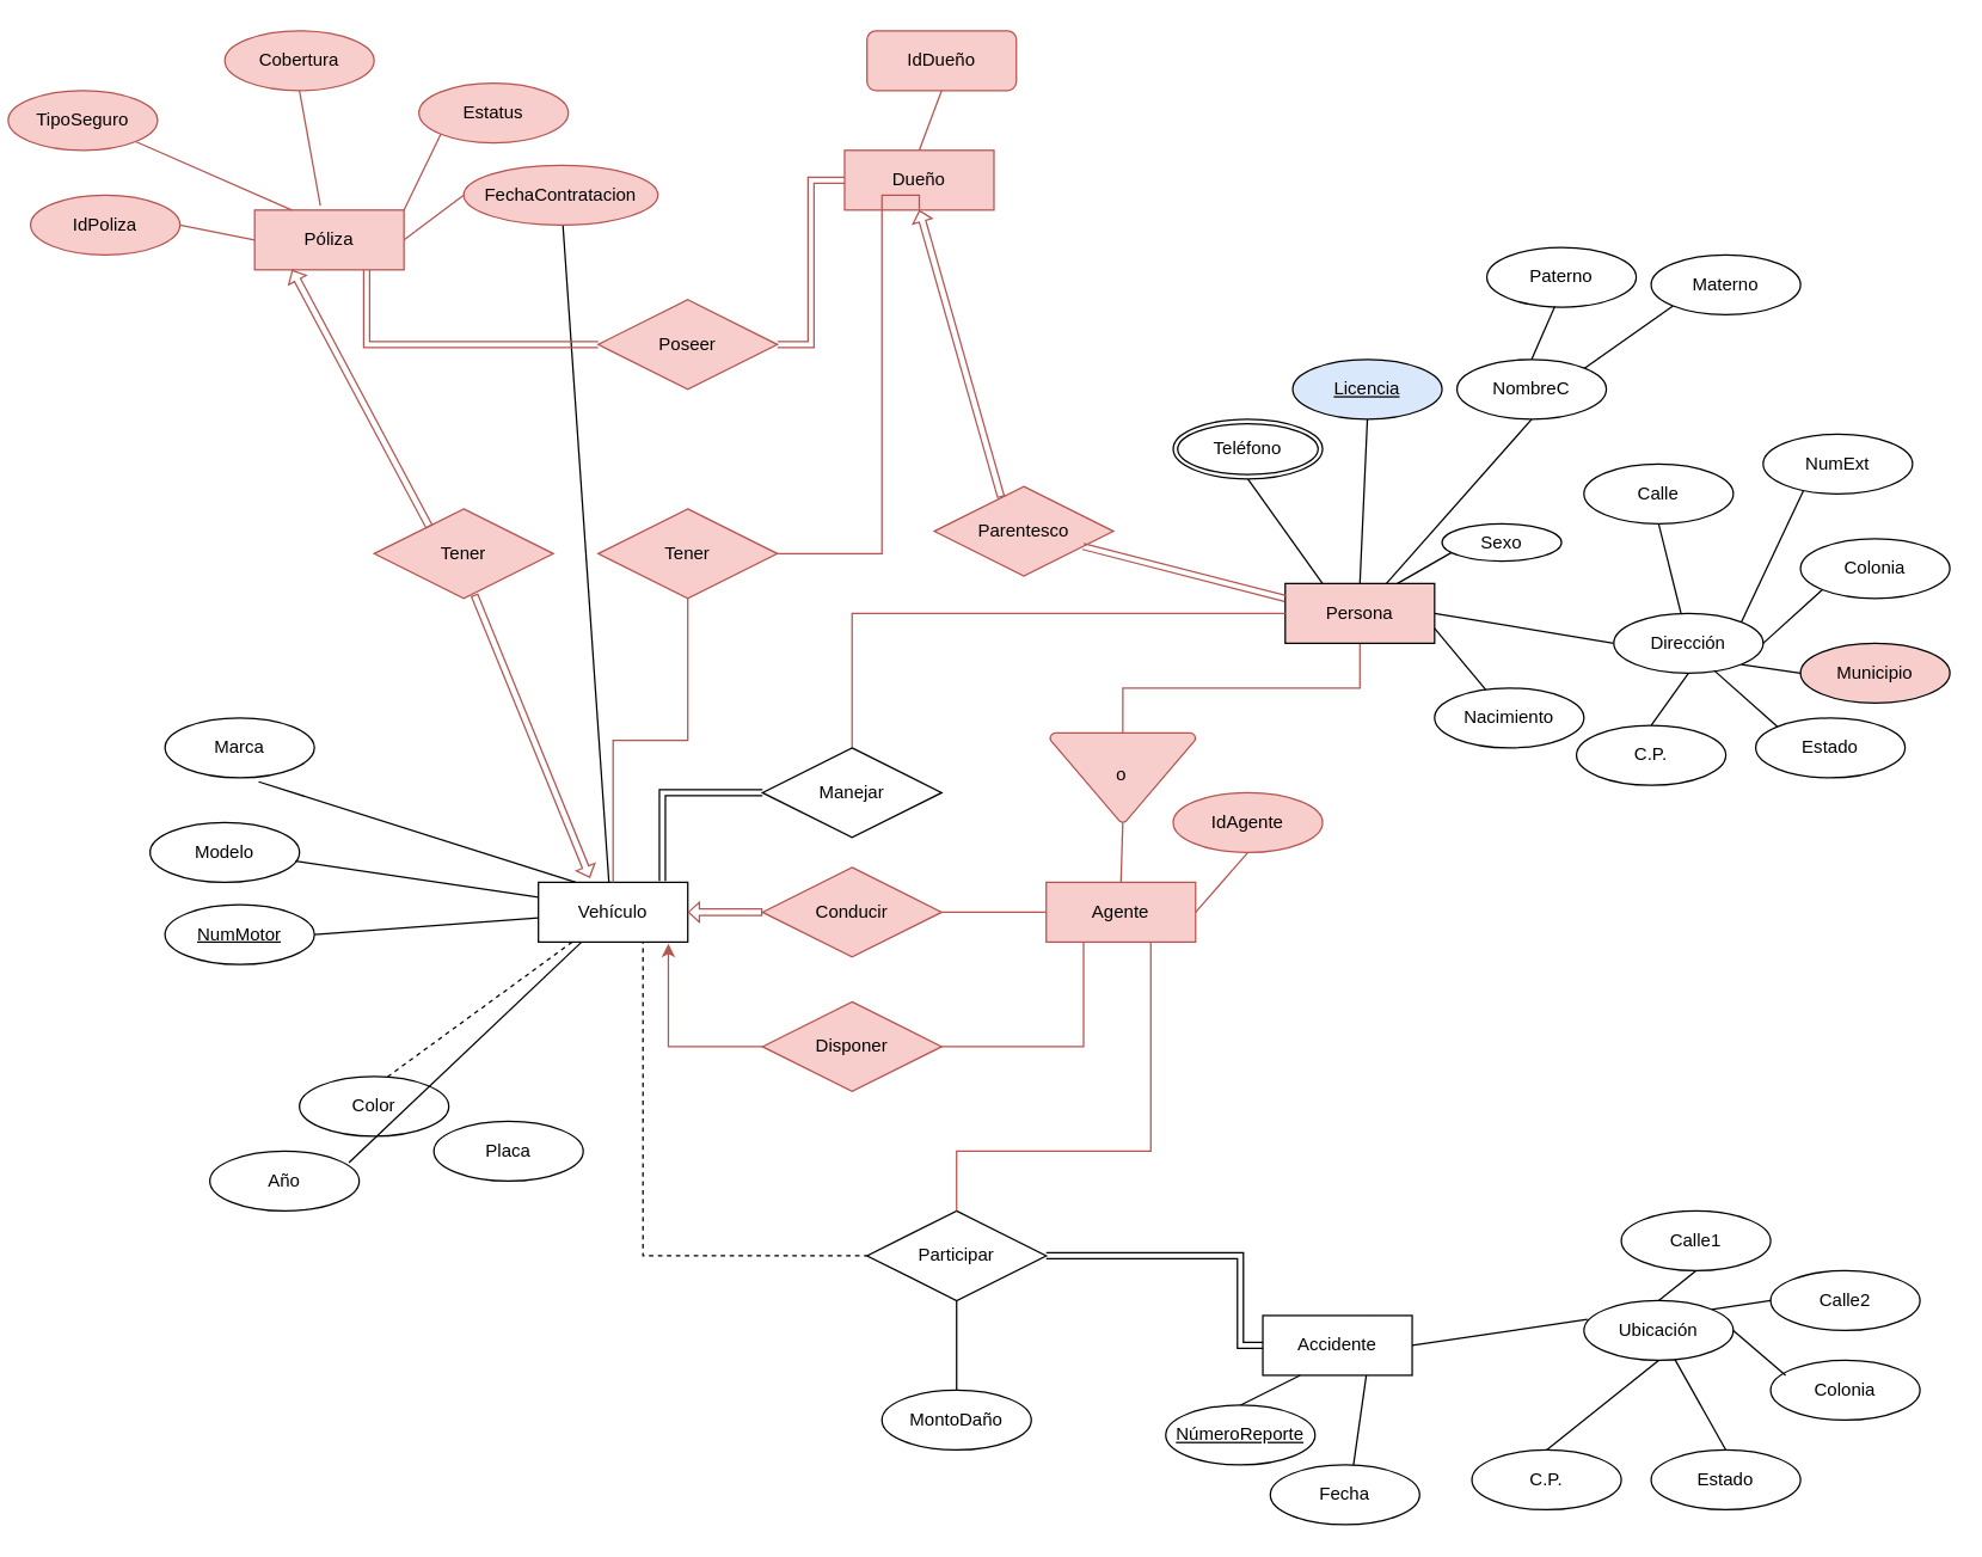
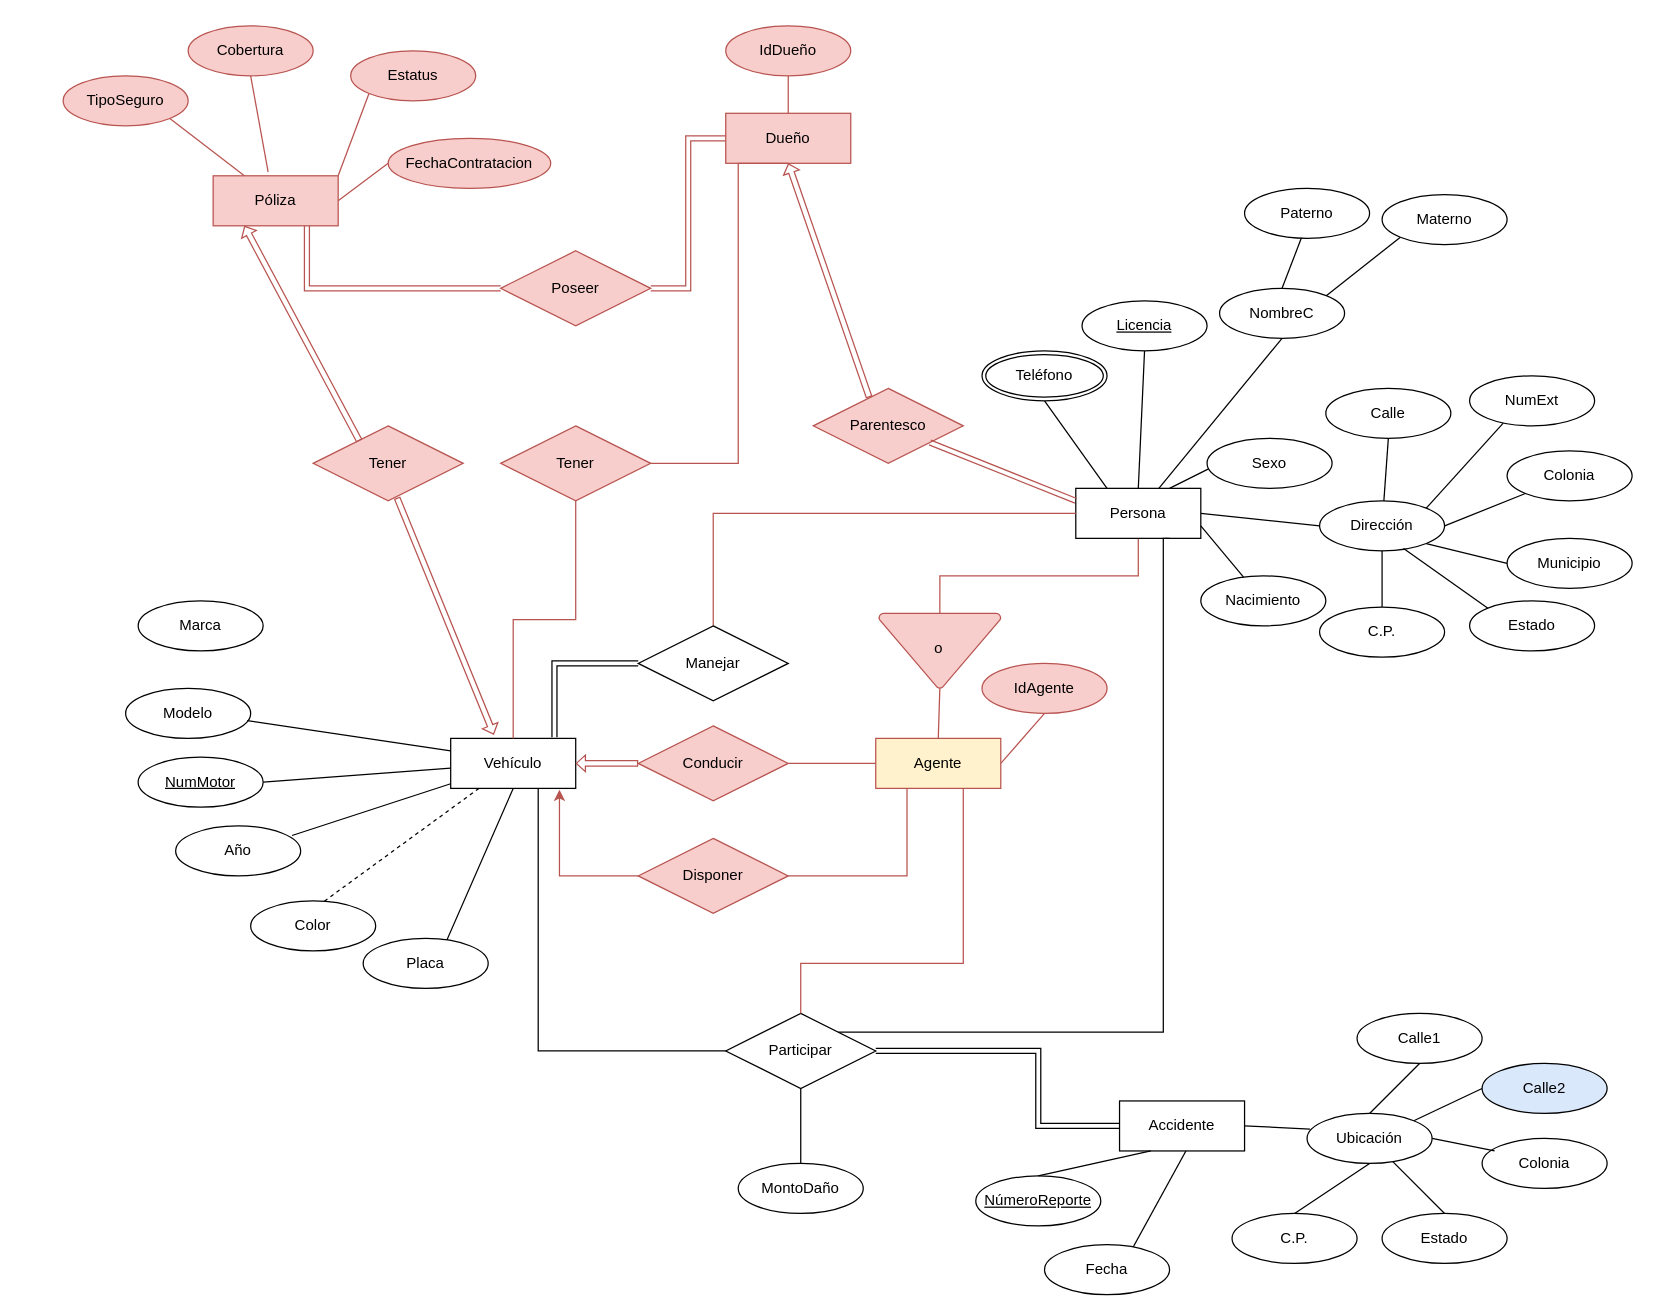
- <mxCell id="80" value="IdDueño" style="whiteSpace=wrap;html=1;align=center;fillColor=#f8cecc;strokeColor=#b85450;rounded=1;" parent="1" vertex="1"><mxGeometry x="580" y="20" width="100" height="40" as="geometry" /></mxCell>
+ <mxCell id="80" value="IdDueño" style="ellipse;whiteSpace=wrap;html=1;align=center;fillColor=#f8cecc;strokeColor=#b85450;" parent="1" vertex="1"><mxGeometry x="580" y="20" width="100" height="40" as="geometry" /></mxCell>
- <mxCell id="87" value="Estatus" style="ellipse;whiteSpace=wrap;html=1;align=center;fillColor=#f8cecc;strokeColor=#b85450;" parent="1" vertex="1"><mxGeometry x="280" y="55" width="100" height="40" as="geometry" /></mxCell>
+ <mxCell id="87" value="Estatus" style="ellipse;whiteSpace=wrap;html=1;align=center;fillColor=#f8cecc;strokeColor=#b85450;" parent="1" vertex="1"><mxGeometry x="280" y="40" width="100" height="40" as="geometry" /></mxCell>
- <mxCell id="85" value="TipoSeguro" style="ellipse;whiteSpace=wrap;html=1;align=center;fillColor=#f8cecc;strokeColor=#b85450;" parent="1" vertex="1"><mxGeometry x="5" y="60" width="100" height="40" as="geometry" /></mxCell>
+ <mxCell id="85" value="TipoSeguro" style="ellipse;whiteSpace=wrap;html=1;align=center;fillColor=#f8cecc;strokeColor=#b85450;" parent="1" vertex="1"><mxGeometry x="50" y="60" width="100" height="40" as="geometry" /></mxCell>
- <mxCell id="78" value="Dueño" style="whiteSpace=wrap;html=1;align=center;fillColor=#f8cecc;strokeColor=#b85450;" parent="1" vertex="1"><mxGeometry x="565" y="100" width="100" height="40" as="geometry" /></mxCell>
+ <mxCell id="78" value="Dueño" style="whiteSpace=wrap;html=1;align=center;fillColor=#f8cecc;strokeColor=#b85450;" parent="1" vertex="1"><mxGeometry x="580" y="90" width="100" height="40" as="geometry" /></mxCell>
- <mxCell id="83" value="IdPoliza" style="ellipse;whiteSpace=wrap;html=1;align=center;fillColor=#f8cecc;strokeColor=#b85450;" parent="1" vertex="1"><mxGeometry x="20" y="130" width="100" height="40" as="geometry" /></mxCell>
- <mxCell id="82" style="rounded=0;orthogonalLoop=1;jettySize=auto;html=1;exitX=1;exitY=0.5;exitDx=0;exitDy=0;entryX=0;entryY=0.5;entryDx=0;entryDy=0;endArrow=none;endFill=0;fillColor=#f8cecc;strokeColor=#b85450;" parent="1" source="83" target="81" edge="1"><mxGeometry relative="1" as="geometry" /></mxCell>
- <mxCell id="16" value="Paterno" style="ellipse;whiteSpace=wrap;html=1;align=center;" parent="1" vertex="1"><mxGeometry x="995" y="165" width="100" height="40" as="geometry" /></mxCell>
+ <mxCell id="16" value="Paterno" style="ellipse;whiteSpace=wrap;html=1;align=center;" parent="1" vertex="1"><mxGeometry x="995" y="150" width="100" height="40" as="geometry" /></mxCell>
- <mxCell id="15" value="Materno " style="ellipse;whiteSpace=wrap;html=1;align=center;" parent="1" vertex="1"><mxGeometry x="1105" y="170" width="100" height="40" as="geometry" /></mxCell>
+ <mxCell id="15" value="Materno " style="ellipse;whiteSpace=wrap;html=1;align=center;" parent="1" vertex="1"><mxGeometry x="1105" y="155" width="100" height="40" as="geometry" /></mxCell>
- <mxCell id="9" value="&lt;u&gt;Licencia&lt;/u&gt;" style="ellipse;whiteSpace=wrap;html=1;align=center;fillColor=#dae8fc;" parent="1" vertex="1"><mxGeometry x="865" y="240" width="100" height="40" as="geometry" /></mxCell>
+ <mxCell id="9" value="&lt;u&gt;Licencia&lt;/u&gt;" style="ellipse;whiteSpace=wrap;html=1;align=center;" parent="1" vertex="1"><mxGeometry x="865" y="240" width="100" height="40" as="geometry" /></mxCell>
- <mxCell id="11" value="NombreC" style="ellipse;whiteSpace=wrap;html=1;align=center;" parent="1" vertex="1"><mxGeometry x="975" y="240" width="100" height="40" as="geometry" /></mxCell>
+ <mxCell id="11" value="NombreC" style="ellipse;whiteSpace=wrap;html=1;align=center;" parent="1" vertex="1"><mxGeometry x="975" y="230" width="100" height="40" as="geometry" /></mxCell>
- <mxCell id="19" value="NumExt" style="ellipse;whiteSpace=wrap;html=1;align=center;" parent="1" vertex="1"><mxGeometry x="1180" y="290" width="100" height="40" as="geometry" /></mxCell>
+ <mxCell id="19" value="NumExt" style="ellipse;whiteSpace=wrap;html=1;align=center;" parent="1" vertex="1"><mxGeometry x="1175" y="300" width="100" height="40" as="geometry" /></mxCell>
- <mxCell id="99" value="Parentesco" style="shape=rhombus;perimeter=rhombusPerimeter;whiteSpace=wrap;html=1;align=center;fillColor=#f8cecc;strokeColor=#b85450;" parent="1" vertex="1"><mxGeometry x="625" y="325" width="120" height="60" as="geometry" /></mxCell>
+ <mxCell id="99" value="Parentesco" style="shape=rhombus;perimeter=rhombusPerimeter;whiteSpace=wrap;html=1;align=center;fillColor=#f8cecc;strokeColor=#b85450;" parent="1" vertex="1"><mxGeometry x="650" y="310" width="120" height="60" as="geometry" /></mxCell>
- <mxCell id="23" value="Sexo" style="ellipse;whiteSpace=wrap;html=1;align=center;" parent="1" vertex="1"><mxGeometry x="965" y="350" width="80" height="25" as="geometry" /></mxCell>
+ <mxCell id="23" value="Sexo" style="ellipse;whiteSpace=wrap;html=1;align=center;" parent="1" vertex="1"><mxGeometry x="965" y="350" width="100" height="40" as="geometry" /></mxCell>
- <mxCell id="7" value="Persona" style="whiteSpace=wrap;html=1;align=center;fillColor=#f8cecc;" parent="1" vertex="1"><mxGeometry x="860" y="390" width="100" height="40" as="geometry" /></mxCell>
+ <mxCell id="7" value="Persona" style="whiteSpace=wrap;html=1;align=center;" parent="1" vertex="1"><mxGeometry x="860" y="390" width="100" height="40" as="geometry" /></mxCell>
- <mxCell id="32" style="edgeStyle=none;rounded=0;orthogonalLoop=1;jettySize=auto;html=1;exitX=0.5;exitY=1;exitDx=0;exitDy=0;endArrow=none;endFill=0;" parent="1" source="35" target="90" edge="1"><mxGeometry relative="1" as="geometry" /></mxCell>
+ <mxCell id="32" style="edgeStyle=none;rounded=0;orthogonalLoop=1;jettySize=auto;html=1;exitX=0.5;exitY=1;exitDx=0;exitDy=0;entryX=0.5;entryY=1;entryDx=0;entryDy=0;endArrow=none;endFill=0;" parent="1" source="35" target="38" edge="1"><mxGeometry relative="1" as="geometry" /></mxCell>
- <mxCell id="14" value="Dirección" style="ellipse;whiteSpace=wrap;html=1;align=center;" parent="1" vertex="1"><mxGeometry x="1080" y="410" width="100" height="40" as="geometry" /></mxCell>
+ <mxCell id="14" value="Dirección" style="ellipse;whiteSpace=wrap;html=1;align=center;" parent="1" vertex="1"><mxGeometry x="1055" y="400" width="100" height="40" as="geometry" /></mxCell>
- <mxCell id="18" value="Municipio" style="ellipse;whiteSpace=wrap;html=1;align=center;fillColor=#f8cecc;" parent="1" vertex="1"><mxGeometry x="1205" y="430" width="100" height="40" as="geometry" /></mxCell>
+ <mxCell id="18" value="Municipio" style="ellipse;whiteSpace=wrap;html=1;align=center;" parent="1" vertex="1"><mxGeometry x="1205" y="430" width="100" height="40" as="geometry" /></mxCell>
- <mxCell id="42" style="edgeStyle=none;rounded=0;orthogonalLoop=1;jettySize=auto;html=1;exitX=0.25;exitY=0;exitDx=0;exitDy=0;entryX=0.627;entryY=1.067;entryDx=0;entryDy=0;entryPerimeter=0;endArrow=none;endFill=0;" parent="1" source="35" target="39" edge="1"><mxGeometry relative="1" as="geometry" /></mxCell>
- <mxCell id="75" value="Agente" style="whiteSpace=wrap;html=1;align=center;fillColor=#f8cecc;strokeColor=#b85450;" parent="1" vertex="1"><mxGeometry x="700" y="590" width="100" height="40" as="geometry" /></mxCell>
+ <mxCell id="75" value="Agente" style="whiteSpace=wrap;html=1;align=center;fillColor=#fff2cc;strokeColor=#b85450;" parent="1" vertex="1"><mxGeometry x="700" y="590" width="100" height="40" as="geometry" /></mxCell>
+ <mxCell id="49" style="edgeStyle=orthogonalEdgeStyle;rounded=0;orthogonalLoop=1;jettySize=auto;html=1;endArrow=none;endFill=0;exitX=1;exitY=0;exitDx=0;exitDy=0;entryX=0.75;entryY=1;entryDx=0;entryDy=0;" parent="1" source="51" target="7" edge="1"><mxGeometry relative="1" as="geometry"><mxPoint x="520" y="800" as="sourcePoint" /><mxPoint x="920" y="450" as="targetPoint" /><Array as="points"><mxPoint x="930" y="825" /><mxPoint x="930" y="430" /></Array></mxGeometry></mxCell>
- <mxCell id="36" value="Año" style="ellipse;whiteSpace=wrap;html=1;align=center;" parent="1" vertex="1"><mxGeometry x="140" y="770" width="100" height="40" as="geometry" /></mxCell>
+ <mxCell id="36" value="Año" style="ellipse;whiteSpace=wrap;html=1;align=center;" parent="1" vertex="1"><mxGeometry x="140" y="660" width="100" height="40" as="geometry" /></mxCell>
- <mxCell id="34" style="edgeStyle=orthogonalEdgeStyle;rounded=0;orthogonalLoop=1;jettySize=auto;html=1;exitX=0.5;exitY=1;exitDx=0;exitDy=0;entryX=0;entryY=0.5;entryDx=0;entryDy=0;endArrow=none;endFill=0;dashed=1;" parent="1" source="35" target="51" edge="1"><mxGeometry relative="1" as="geometry"><Array as="points"><mxPoint x="430" y="630" /><mxPoint x="430" y="840" /></Array></mxGeometry></mxCell>
+ <mxCell id="34" style="edgeStyle=orthogonalEdgeStyle;rounded=0;orthogonalLoop=1;jettySize=auto;html=1;exitX=0.5;exitY=1;exitDx=0;exitDy=0;entryX=0;entryY=0.5;entryDx=0;entryDy=0;endArrow=none;endFill=0;" parent="1" source="35" target="51" edge="1"><mxGeometry relative="1" as="geometry"><Array as="points"><mxPoint x="430" y="630" /><mxPoint x="430" y="840" /></Array></mxGeometry></mxCell>
- <mxCell id="61" value="Calle2" style="ellipse;whiteSpace=wrap;html=1;align=center;" parent="1" vertex="1"><mxGeometry x="1185" y="850" width="100" height="40" as="geometry" /></mxCell>
+ <mxCell id="61" value="Calle2" style="ellipse;whiteSpace=wrap;html=1;align=center;fillColor=#dae8fc;" parent="1" vertex="1"><mxGeometry x="1185" y="850" width="100" height="40" as="geometry" /></mxCell>
- <mxCell id="60" value="Ubicación" style="ellipse;whiteSpace=wrap;html=1;align=center;" parent="1" vertex="1"><mxGeometry x="1060" y="870" width="100" height="40" as="geometry" /></mxCell>
+ <mxCell id="60" value="Ubicación" style="ellipse;whiteSpace=wrap;html=1;align=center;" parent="1" vertex="1"><mxGeometry x="1045" y="890" width="100" height="40" as="geometry" /></mxCell>
- <mxCell id="55" value="Accidente" style="whiteSpace=wrap;html=1;align=center;" parent="1" vertex="1"><mxGeometry x="845" y="880" width="100" height="40" as="geometry" /></mxCell>
+ <mxCell id="55" value="Accidente" style="whiteSpace=wrap;html=1;align=center;" parent="1" vertex="1"><mxGeometry x="895" y="880" width="100" height="40" as="geometry" /></mxCell>
- <mxCell id="58" value="Fecha" style="ellipse;whiteSpace=wrap;html=1;align=center;" parent="1" vertex="1"><mxGeometry x="850" y="980" width="100" height="40" as="geometry" /></mxCell>
+ <mxCell id="58" value="Fecha" style="ellipse;whiteSpace=wrap;html=1;align=center;" parent="1" vertex="1"><mxGeometry x="835" y="995" width="100" height="40" as="geometry" /></mxCell>
